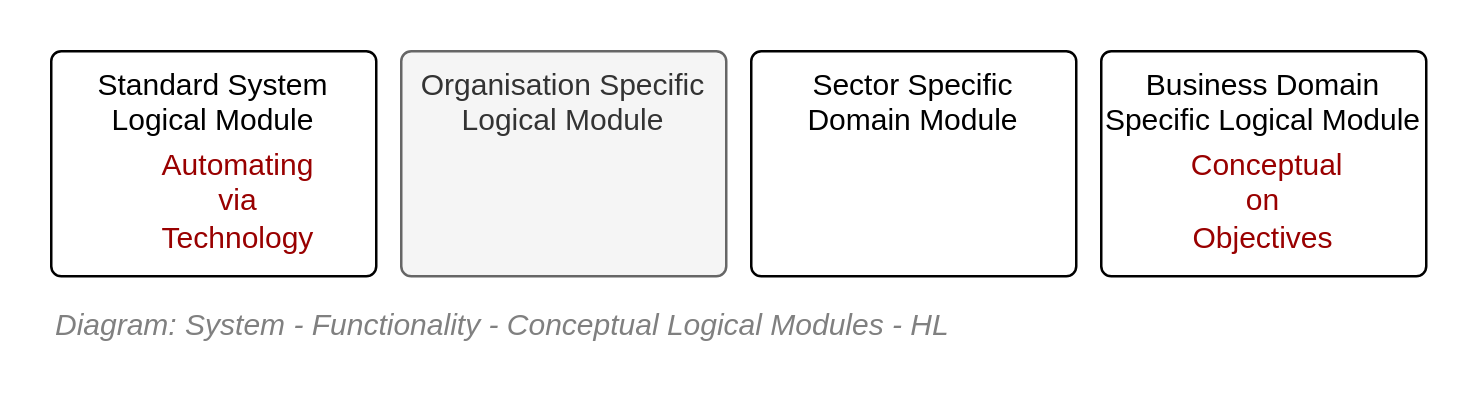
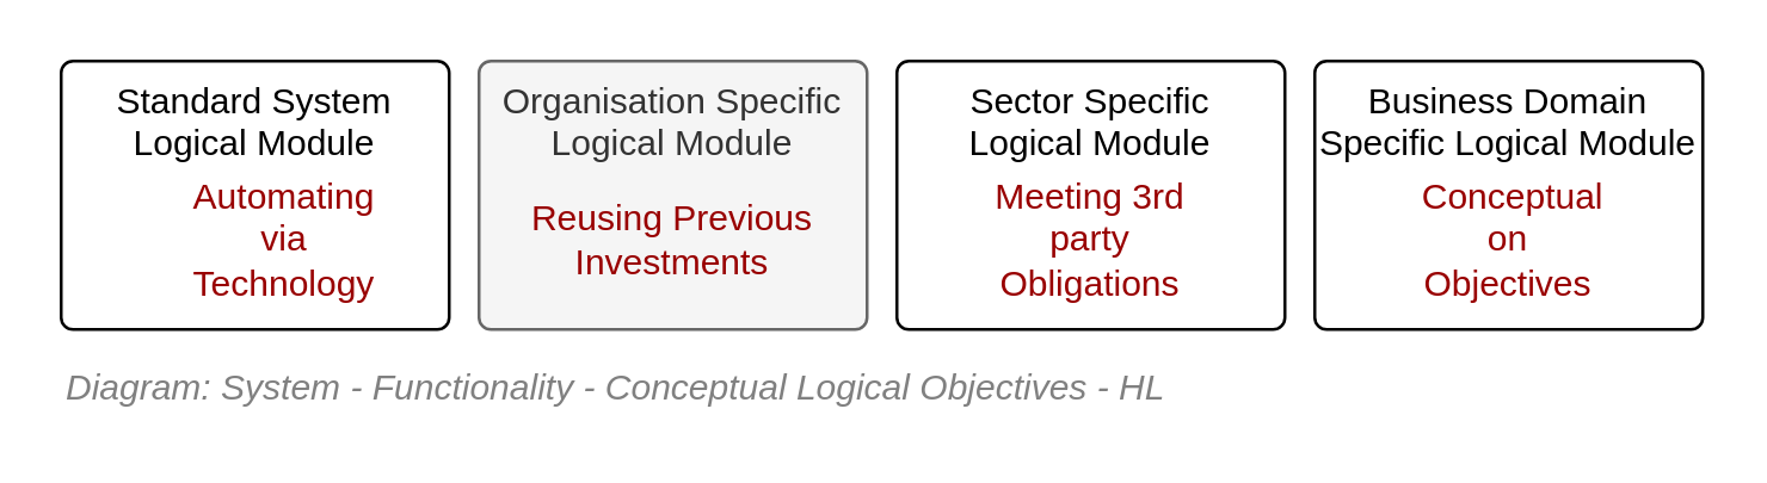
- <mxCell id="5" value="Sector Specific&lt;br&gt;Domain Module" style="rounded=1;whiteSpace=wrap;html=1;absoluteArcSize=1;arcSize=8;fillColor=none;container=1;collapsible=0;recursiveResize=0;align=center;verticalAlign=top;" vertex="1" parent="1"><mxGeometry x="300" y="20" width="130" height="90" as="geometry" /></mxCell>
+ <mxCell id="5" value="Sector Specific&lt;br&gt;Logical Module" style="rounded=1;whiteSpace=wrap;html=1;absoluteArcSize=1;arcSize=8;fillColor=none;container=1;collapsible=0;recursiveResize=0;align=center;verticalAlign=top;" vertex="1" parent="1"><mxGeometry x="300" y="20" width="130" height="90" as="geometry" /></mxCell>
+ <mxCell id="7" value="Reusing Previous Investments" style="text;html=1;strokeColor=none;fillColor=none;align=center;verticalAlign=middle;whiteSpace=wrap;rounded=0;fontSize=12;fontColor=#990000;" vertex="1" parent="1"><mxGeometry x="170" y="70" width="110" height="20" as="geometry" /></mxCell>
+ <mxCell id="8" value="Meeting 3rd party Obligations" style="text;html=1;strokeColor=none;fillColor=none;align=center;verticalAlign=middle;whiteSpace=wrap;rounded=0;fontSize=12;fontColor=#990000;" vertex="1" parent="1"><mxGeometry x="330" y="70" width="70" height="20" as="geometry" /></mxCell>
- <mxCell id="10" value="&lt;font style=&quot;font-size: 12px&quot;&gt;Diagram: System - Functionality - Conceptual Logical Modules - HL&lt;/font&gt;" style="text;strokeColor=none;fillColor=none;html=1;fontSize=12;fontStyle=2;verticalAlign=middle;align=left;shadow=0;glass=0;comic=0;opacity=30;fontColor=#808080;" vertex="1" parent="1"><mxGeometry x="20" y="120" width="520" height="20" as="geometry" /></mxCell>
+ <mxCell id="10" value="&lt;font style=&quot;font-size: 12px&quot;&gt;Diagram: System - Functionality - Conceptual Logical Objectives - HL&lt;/font&gt;" style="text;strokeColor=none;fillColor=none;html=1;fontSize=12;fontStyle=2;verticalAlign=middle;align=left;shadow=0;glass=0;comic=0;opacity=30;fontColor=#808080;" vertex="1" parent="1"><mxGeometry x="20" y="120" width="520" height="20" as="geometry" /></mxCell>
